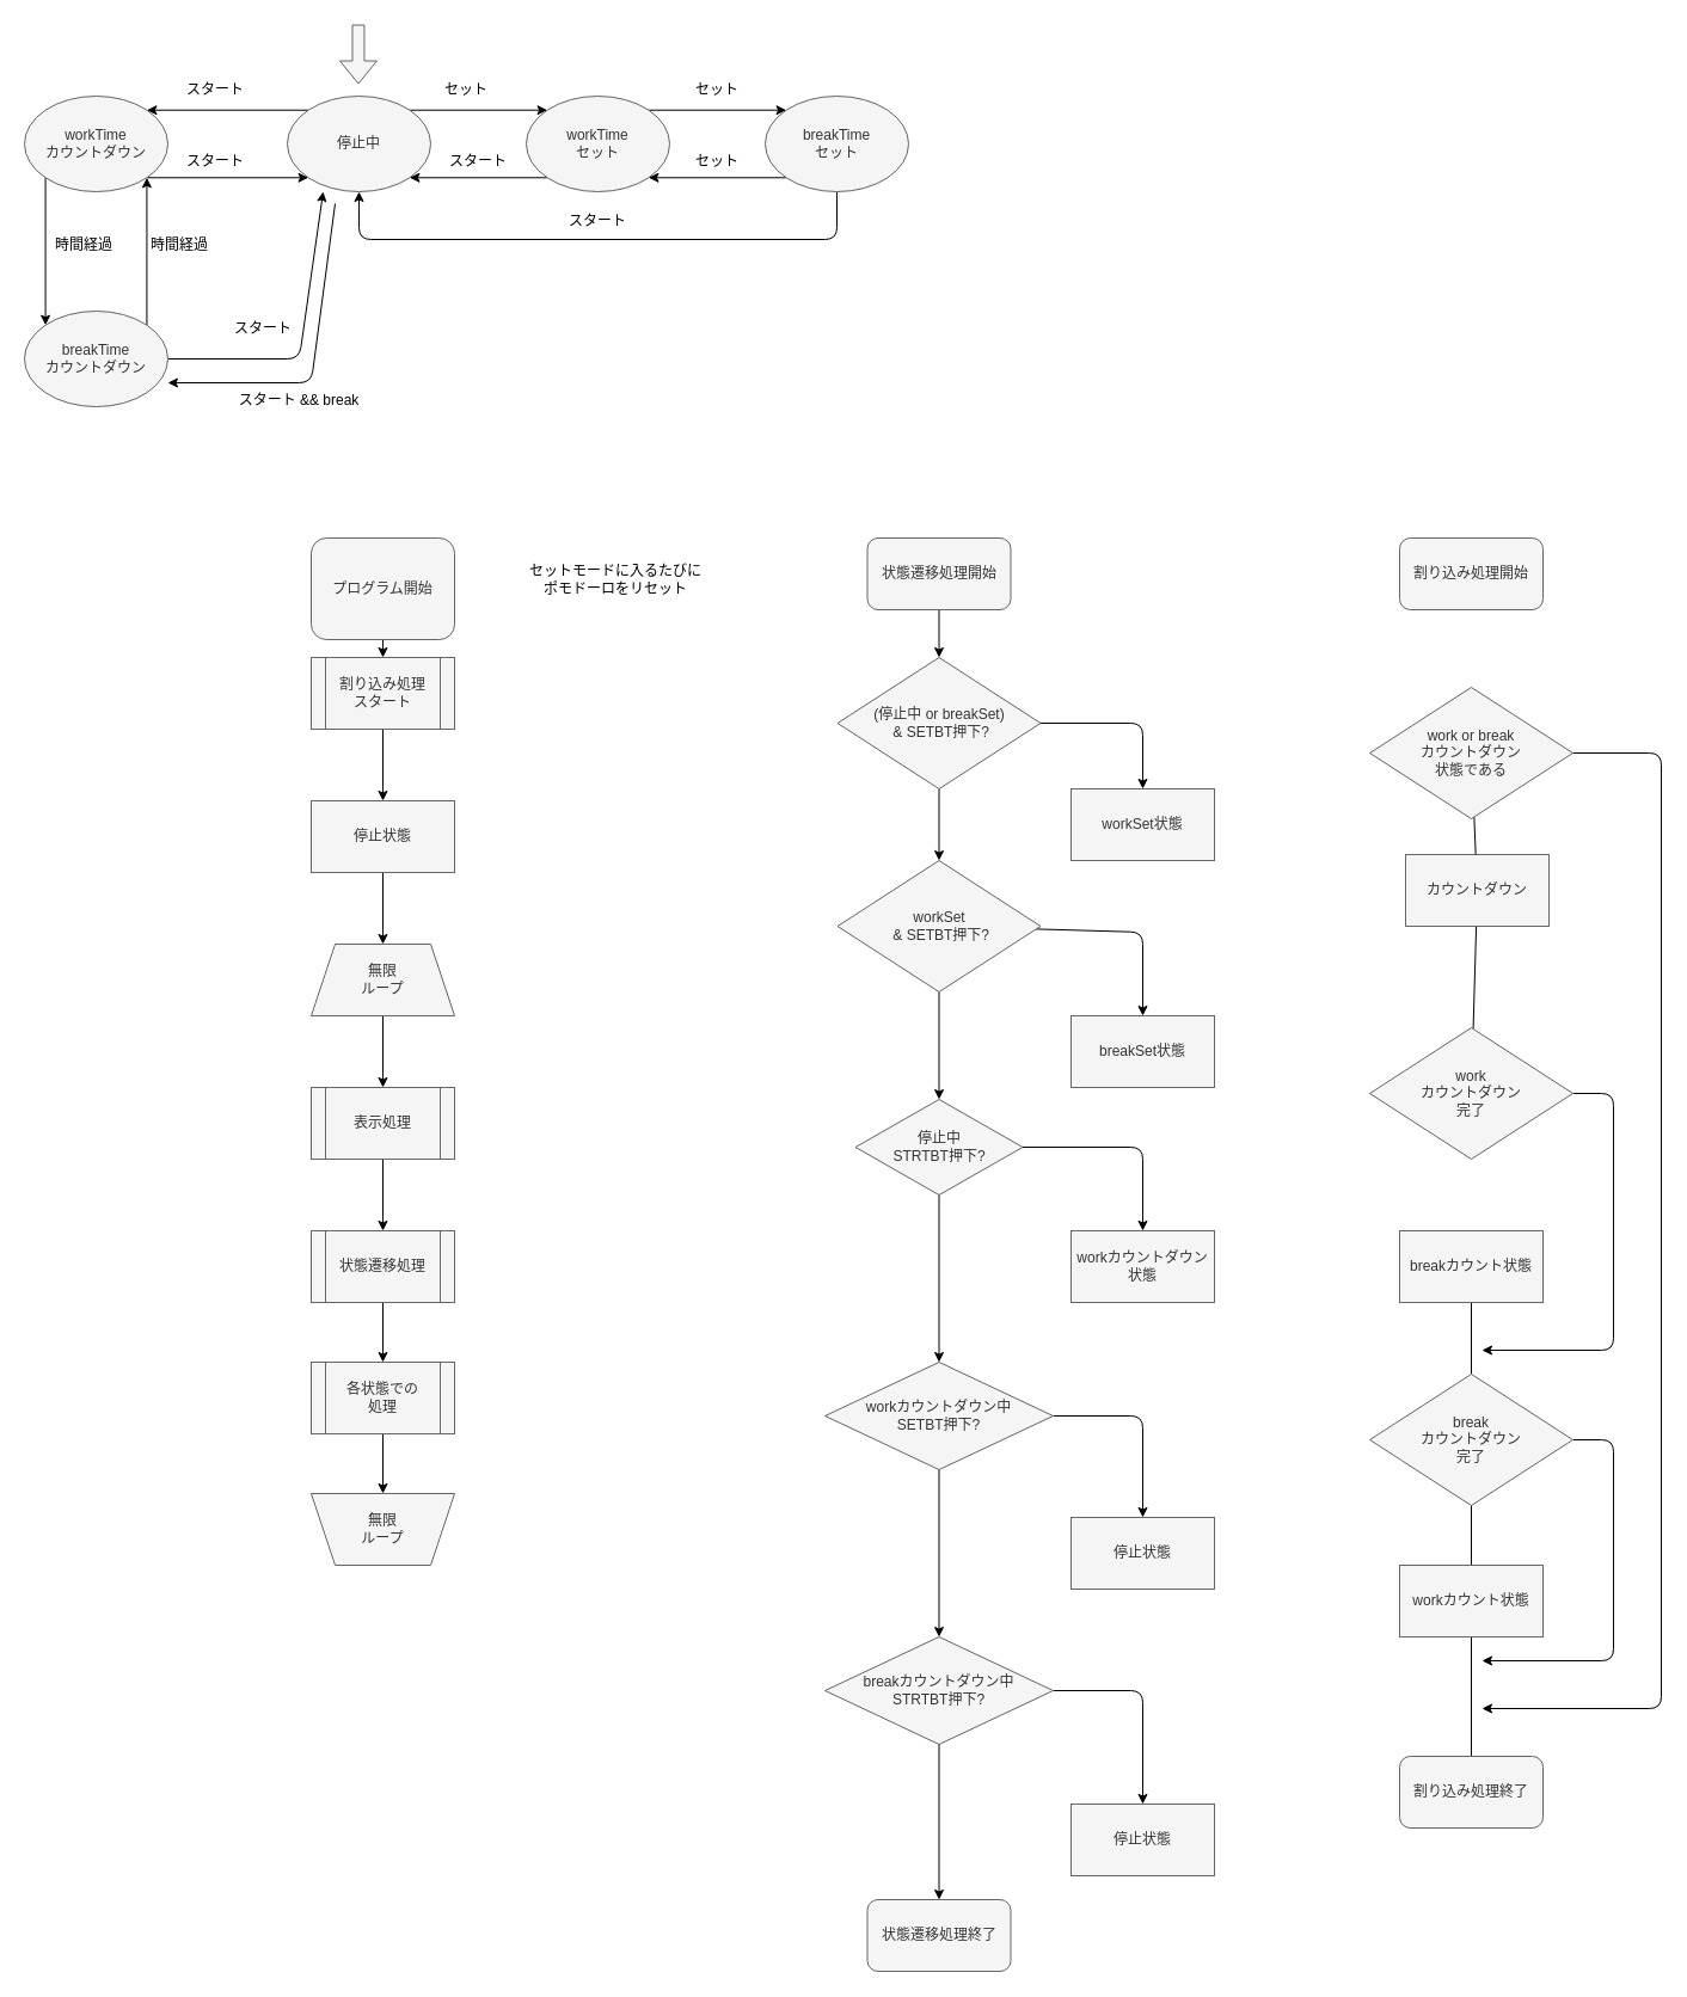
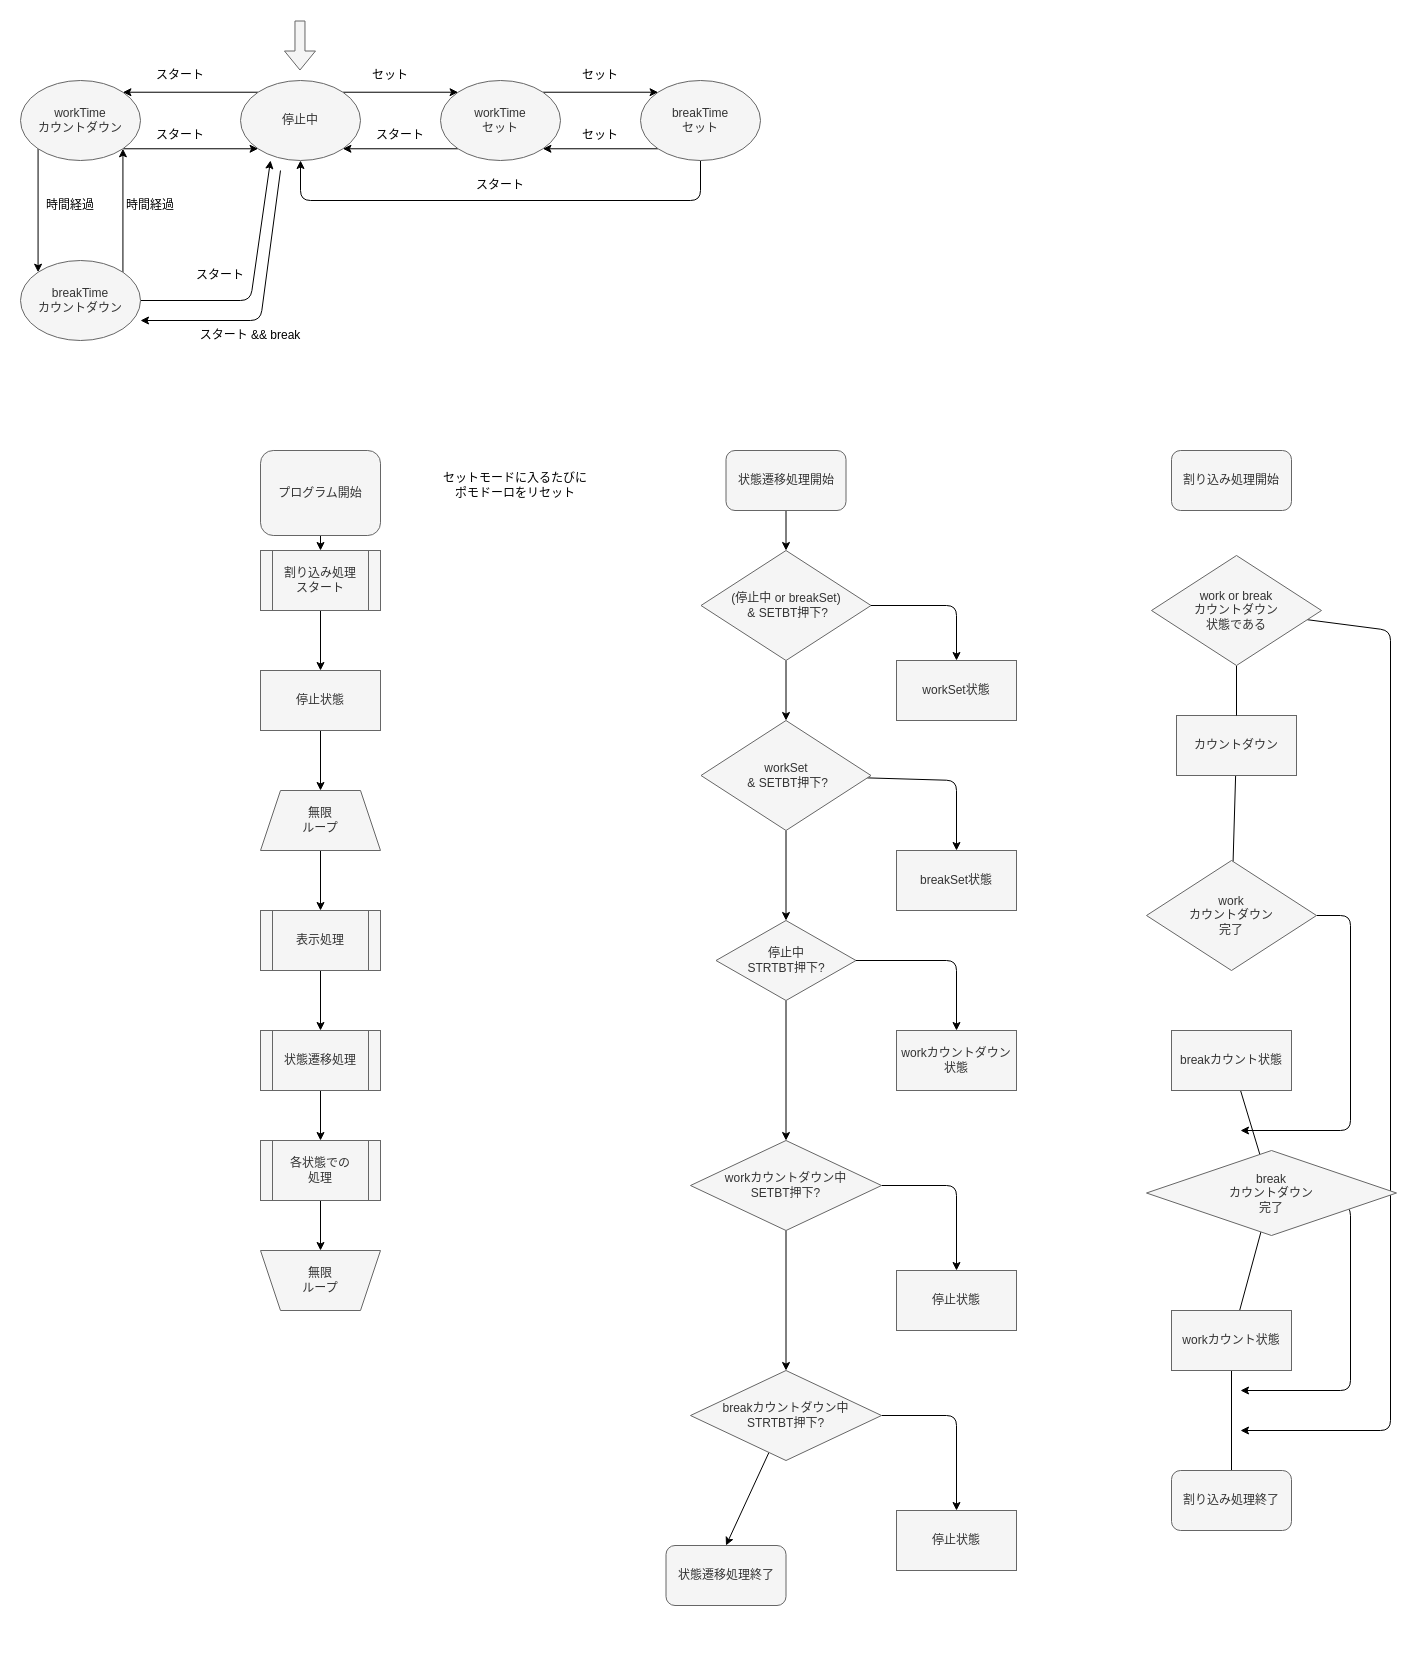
- <mxCell id="74" value="work or break&lt;br&gt;カウントダウン&lt;br&gt;状態である" style="rhombus;whiteSpace=wrap;html=1;fillColor=#f5f5f5;fontColor=#333333;strokeColor=#666666;" vertex="1" parent="1"><mxGeometry x="1146" y="575" width="170" height="110" as="geometry" /></mxCell>
+ <mxCell id="74" value="work or break&lt;br&gt;カウントダウン&lt;br&gt;状態である" style="rhombus;whiteSpace=wrap;html=1;fillColor=#f5f5f5;fontColor=#333333;strokeColor=#666666;" vertex="1" parent="1"><mxGeometry x="1151" y="555" width="170" height="110" as="geometry" /></mxCell>
- <mxCell id="81" value="break&lt;br&gt;カウントダウン&lt;br&gt;完了" style="rhombus;whiteSpace=wrap;html=1;fillColor=#f5f5f5;fontColor=#333333;strokeColor=#666666;" vertex="1" parent="1"><mxGeometry x="1146" y="1150" width="170" height="110" as="geometry" /></mxCell>
+ <mxCell id="81" value="break&lt;br&gt;カウントダウン&lt;br&gt;完了" style="rhombus;whiteSpace=wrap;html=1;fillColor=#f5f5f5;fontColor=#333333;strokeColor=#666666;" vertex="1" parent="1"><mxGeometry x="1146" y="1150" width="250" height="85" as="geometry" /></mxCell>
- <mxCell id="63" value="状態遷移処理終了" style="rounded=1;whiteSpace=wrap;html=1;fillColor=#f5f5f5;fontColor=#333333;strokeColor=#666666;" vertex="1" parent="1"><mxGeometry x="725.5" y="1590" width="120" height="60" as="geometry" /></mxCell>
+ <mxCell id="63" value="状態遷移処理終了" style="rounded=1;whiteSpace=wrap;html=1;fillColor=#f5f5f5;fontColor=#333333;strokeColor=#666666;" vertex="1" parent="1"><mxGeometry x="665.5" y="1545" width="120" height="60" as="geometry" /></mxCell>
